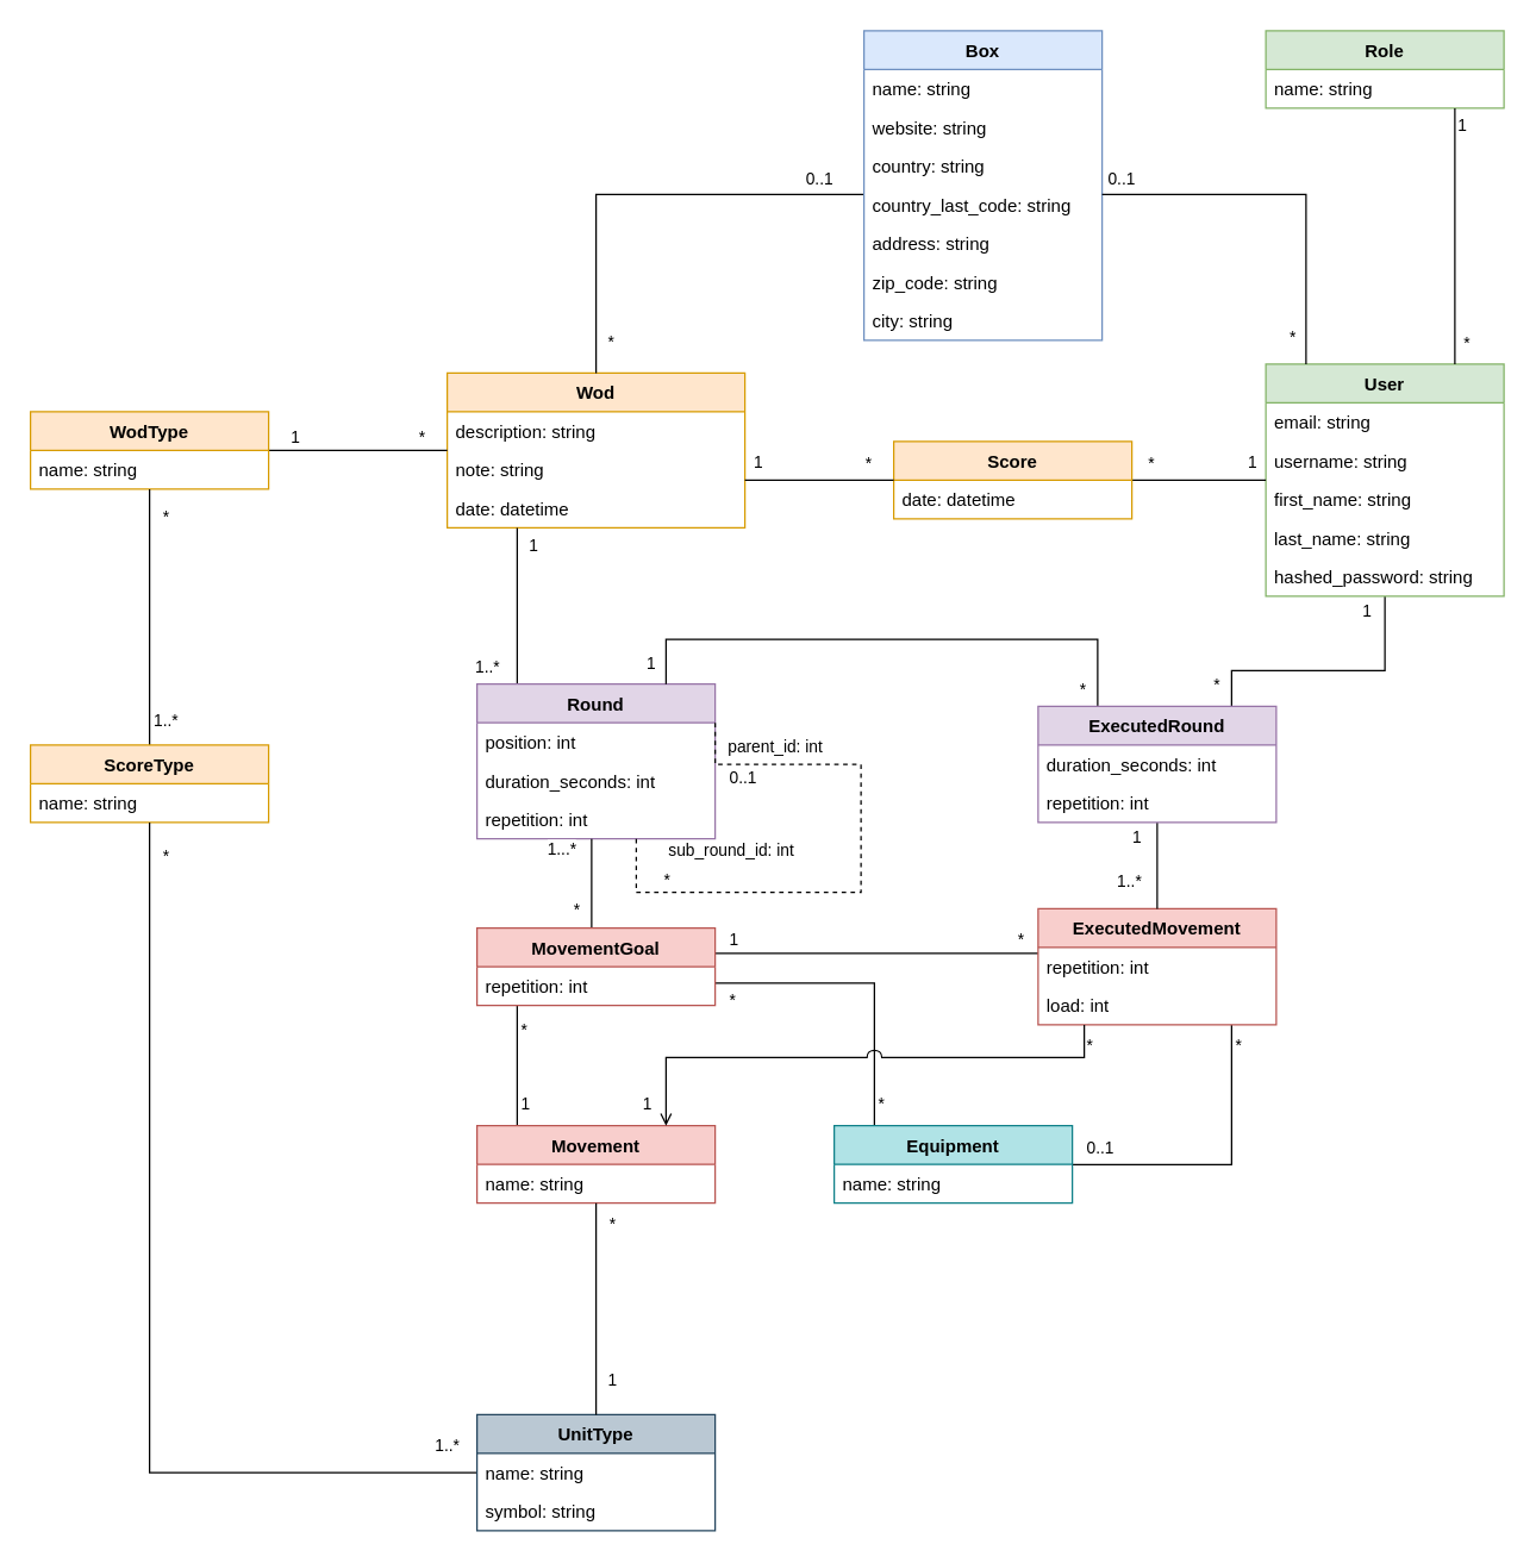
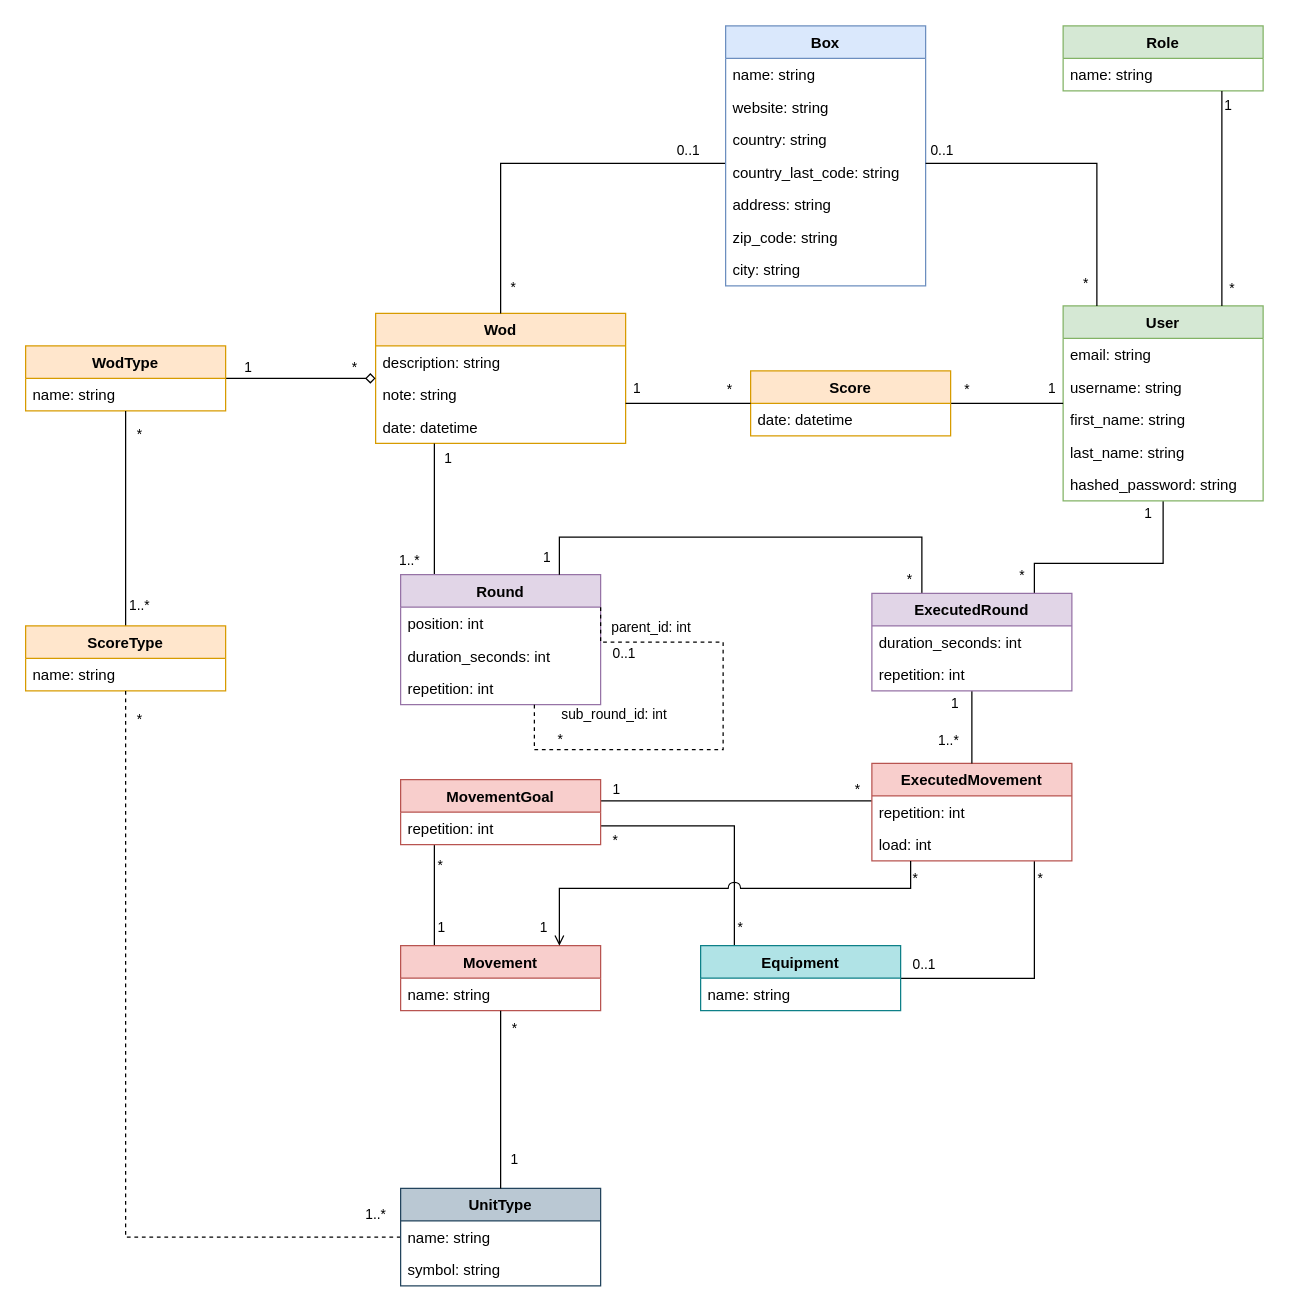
- <mxCell id="6" style="edgeStyle=orthogonalEdgeStyle;rounded=0;orthogonalLoop=1;jettySize=auto;html=1;endArrow=none;endFill=0;" parent="1" source="9" target="2" edge="1"><mxGeometry relative="1" as="geometry" /></mxCell>
+ <mxCell id="6" style="edgeStyle=orthogonalEdgeStyle;rounded=0;orthogonalLoop=1;jettySize=auto;html=1;endArrow=diamond;endFill=0;" parent="1" source="9" target="2" edge="1"><mxGeometry relative="1" as="geometry" /></mxCell>
- <mxCell id="90" style="edgeStyle=orthogonalEdgeStyle;rounded=0;orthogonalLoop=1;jettySize=auto;html=1;exitX=0.5;exitY=0;exitDx=0;exitDy=0;endArrow=none;endFill=0;" parent="1" source="93" target="14" edge="1"><mxGeometry relative="1" as="geometry"><Array as="points"><mxPoint x="397" y="623" /></Array></mxGeometry></mxCell>
- <mxCell id="91" value="*" style="edgeLabel;html=1;align=center;verticalAlign=middle;resizable=0;points=[];" parent="90" vertex="1" connectable="0"><mxGeometry x="-0.842" y="-1" relative="1" as="geometry"><mxPoint x="-11.03" y="-10.29" as="offset" /></mxGeometry></mxCell>
- <mxCell id="92" value="1...*" style="edgeLabel;html=1;align=center;verticalAlign=middle;resizable=0;points=[];" parent="90" vertex="1" connectable="0"><mxGeometry x="0.695" relative="1" as="geometry"><mxPoint x="-20.03" y="-3.14" as="offset" /></mxGeometry></mxCell>
- <mxCell id="70" style="edgeStyle=orthogonalEdgeStyle;rounded=0;orthogonalLoop=1;jettySize=auto;html=1;endArrow=none;endFill=0;" parent="1" source="73" target="68" edge="1"><mxGeometry relative="1" as="geometry"><mxPoint x="100" y="755.89" as="sourcePoint" /></mxGeometry></mxCell>
+ <mxCell id="70" style="edgeStyle=orthogonalEdgeStyle;rounded=0;orthogonalLoop=1;jettySize=auto;html=1;endArrow=none;endFill=0;dashed=1;" parent="1" source="73" target="68" edge="1"><mxGeometry relative="1" as="geometry"><mxPoint x="100" y="755.89" as="sourcePoint" /></mxGeometry></mxCell>
